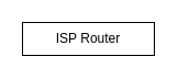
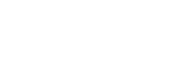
- <mxCell id="2" value="ISP Router" style="rounded=0;whiteSpace=wrap;html=1;" vertex="1" parent="1"><mxGeometry x="20" y="20" width="120" height="30" as="geometry" /></mxCell>
